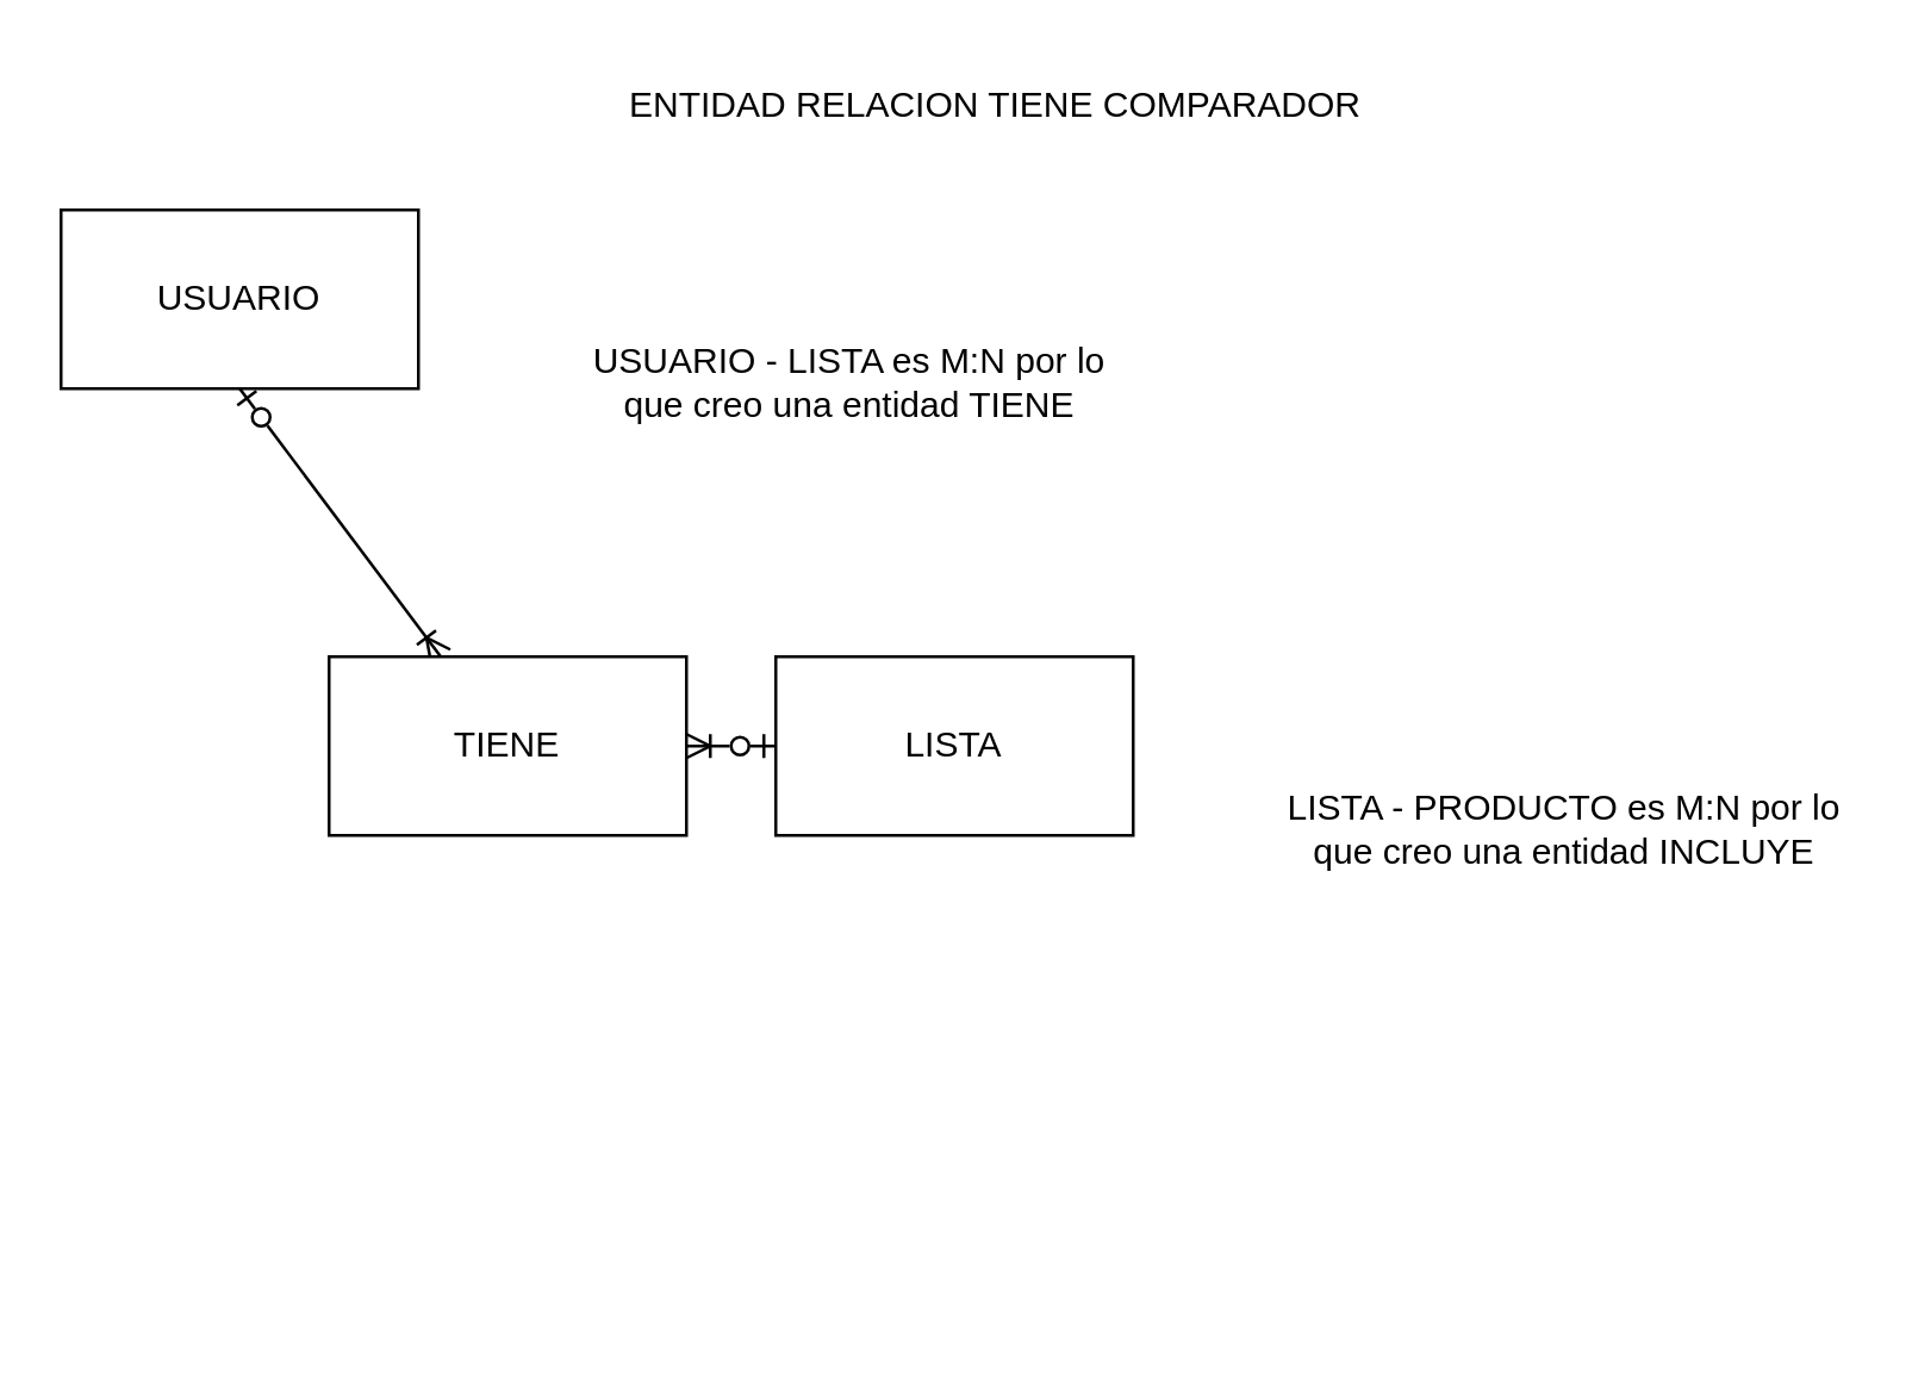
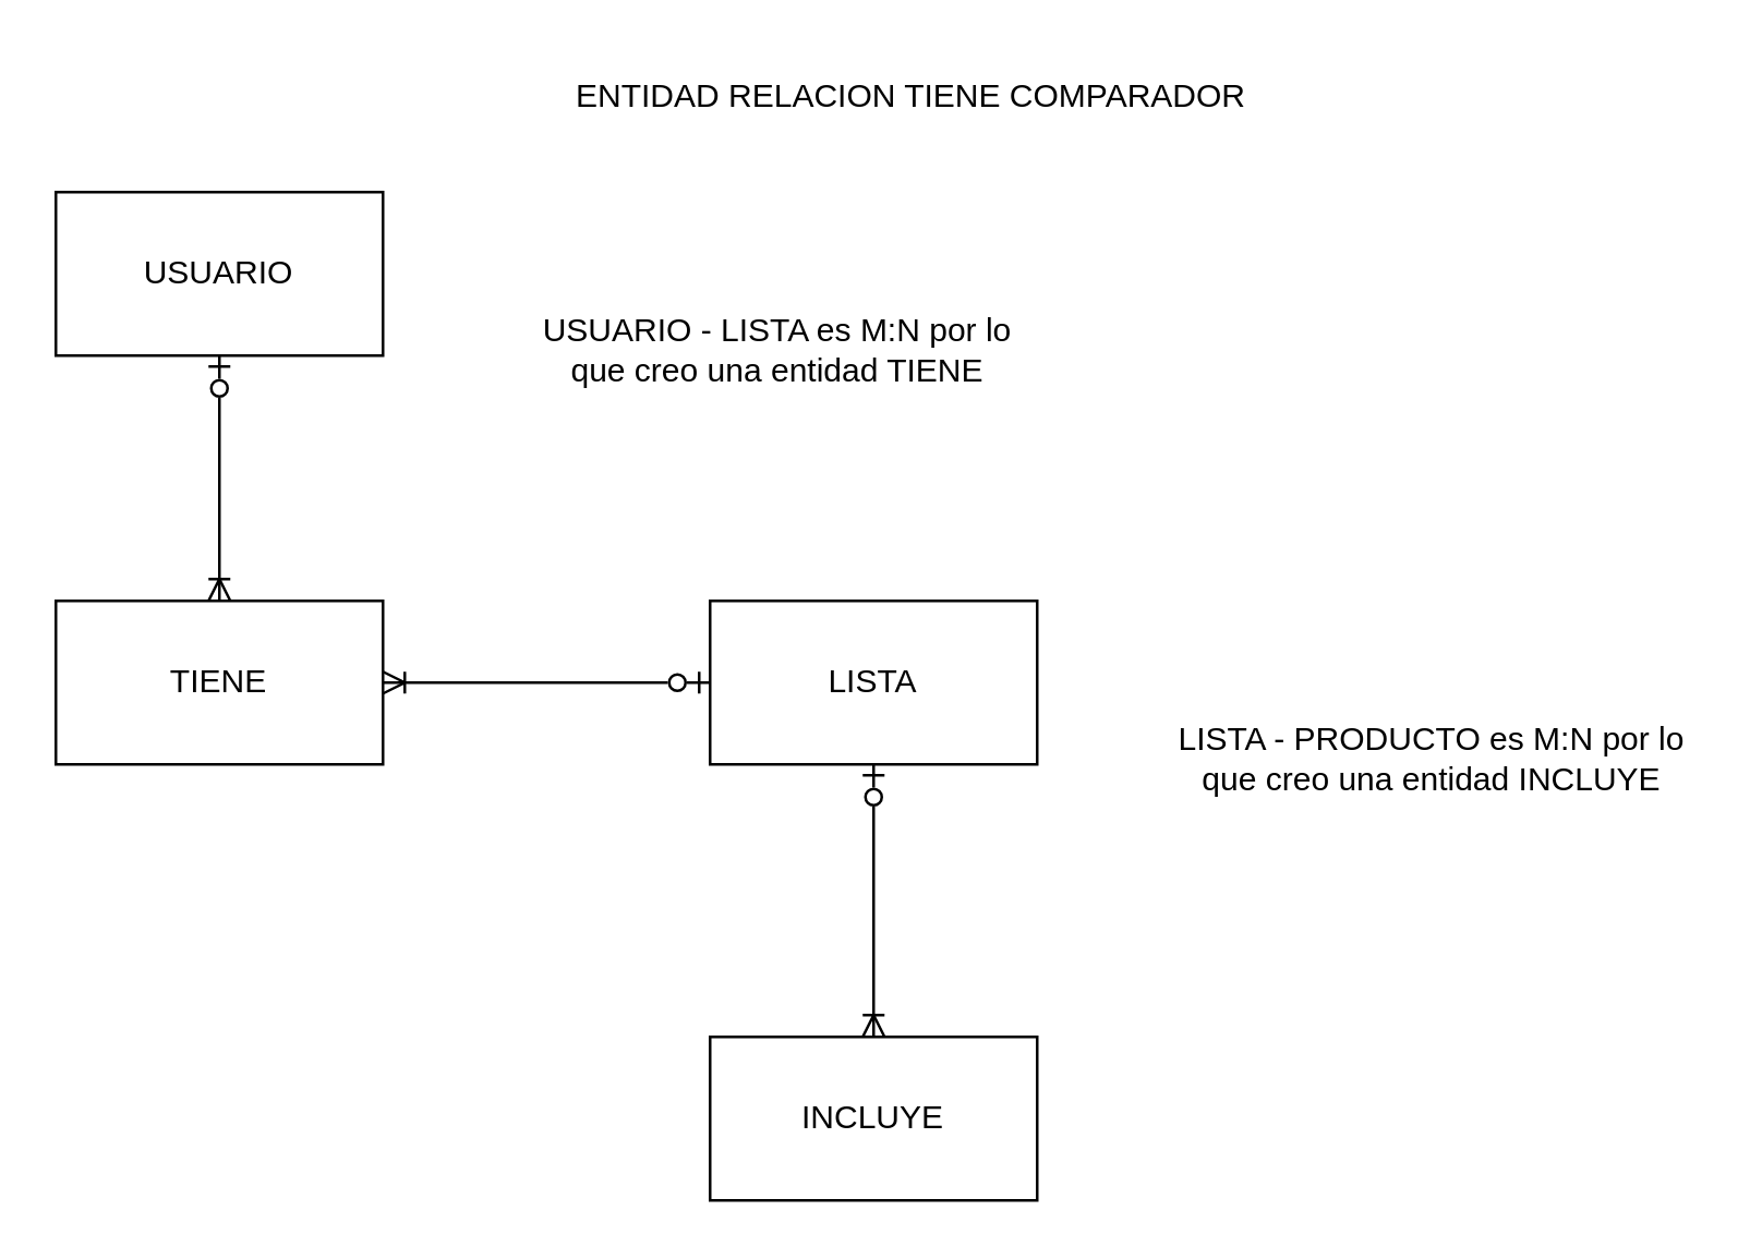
- <mxCell id="5" value="TIENE" style="rounded=0;whiteSpace=wrap;html=1;" vertex="1" parent="1"><mxGeometry x="110" y="220" width="120" height="60" as="geometry" /></mxCell>
+ <mxCell id="5" value="TIENE" style="rounded=0;whiteSpace=wrap;html=1;" vertex="1" parent="1"><mxGeometry x="20" y="220" width="120" height="60" as="geometry" /></mxCell>
+ <mxCell id="7" style="edgeStyle=none;html=1;exitX=0.5;exitY=1;exitDx=0;exitDy=0;startArrow=ERzeroToOne;startFill=0;endArrow=ERoneToMany;endFill=0;" edge="1" parent="1" source="8" target="9"><mxGeometry relative="1" as="geometry" /></mxCell>
+ <mxCell id="9" value="INCLUYE" style="rounded=0;whiteSpace=wrap;html=1;" vertex="1" parent="1"><mxGeometry x="260" y="380" width="120" height="60" as="geometry" /></mxCell>
